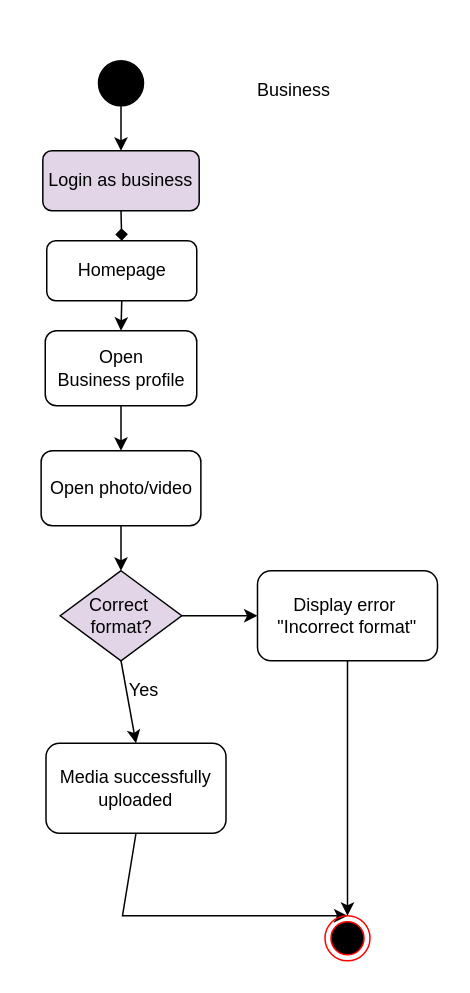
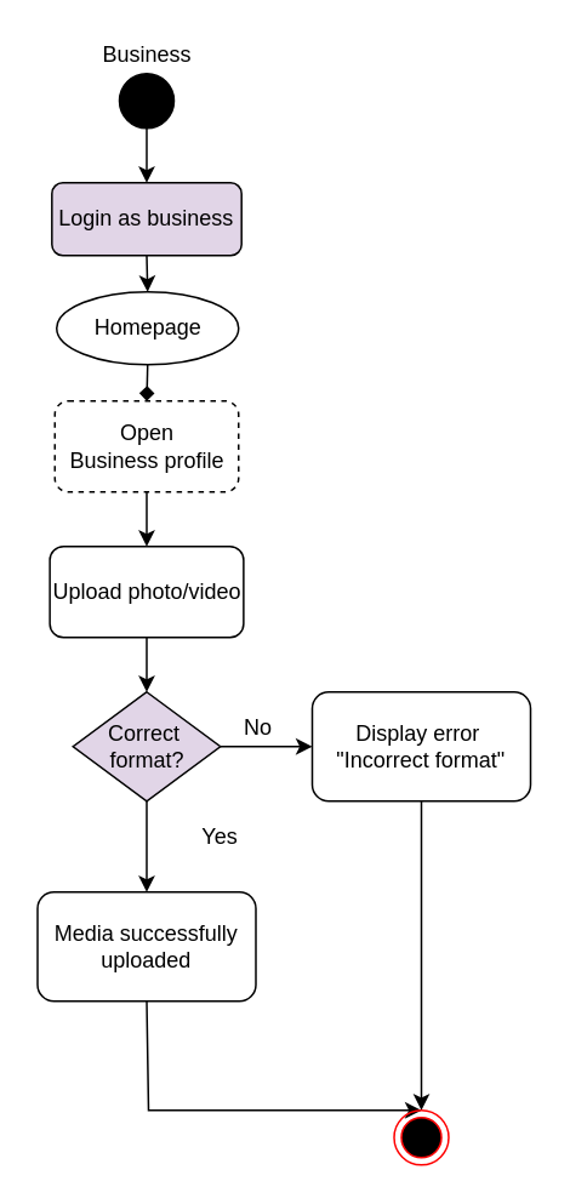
- <mxCell id="18" value="&lt;span style=&quot;&quot;&gt;Business&lt;/span&gt;" style="text;html=1;align=center;verticalAlign=middle;resizable=0;points=[];autosize=1;strokeColor=none;fillColor=none;" parent="1" vertex="1"><mxGeometry x="165" y="50" width="60" height="20" as="geometry" /></mxCell>
+ <mxCell id="18" value="&lt;span style=&quot;&quot;&gt;Business&lt;/span&gt;" style="text;html=1;align=center;verticalAlign=middle;resizable=0;points=[];autosize=1;strokeColor=none;fillColor=none;" parent="1" vertex="1"><mxGeometry x="50" y="20" width="60" height="20" as="geometry" /></mxCell>
- <mxCell id="19" style="edgeStyle=orthogonalEdgeStyle;rounded=0;orthogonalLoop=1;jettySize=auto;html=1;exitX=0.5;exitY=1;exitDx=0;exitDy=0;entryX=0.5;entryY=0;entryDx=0;entryDy=0;endArrow=diamond;" edge="1" parent="1" source="20" target="22"><mxGeometry relative="1" as="geometry" /></mxCell>
+ <mxCell id="19" style="edgeStyle=orthogonalEdgeStyle;rounded=0;orthogonalLoop=1;jettySize=auto;html=1;exitX=0.5;exitY=1;exitDx=0;exitDy=0;entryX=0.5;entryY=0;entryDx=0;entryDy=0;" edge="1" parent="1" source="20" target="22"><mxGeometry relative="1" as="geometry" /></mxCell>
- <mxCell id="22" value="Homepage" style="rounded=1;whiteSpace=wrap;html=1;" vertex="1" parent="1"><mxGeometry x="30.5" y="160" width="100" height="40" as="geometry" /></mxCell>
+ <mxCell id="22" value="Homepage" style="ellipse;whiteSpace=wrap;html=1;" vertex="1" parent="1"><mxGeometry x="30.5" y="160" width="100" height="40" as="geometry" /></mxCell>
- <mxCell id="21" style="edgeStyle=orthogonalEdgeStyle;rounded=0;orthogonalLoop=1;jettySize=auto;html=1;exitX=0.5;exitY=1;exitDx=0;exitDy=0;entryX=0.5;entryY=0;entryDx=0;entryDy=0;" edge="1" parent="1" source="22" target="4"><mxGeometry relative="1" as="geometry" /></mxCell>
+ <mxCell id="21" style="edgeStyle=orthogonalEdgeStyle;rounded=0;orthogonalLoop=1;jettySize=auto;html=1;exitX=0.5;exitY=1;exitDx=0;exitDy=0;entryX=0.5;entryY=0;entryDx=0;entryDy=0;endArrow=diamond;" edge="1" parent="1" source="22" target="4"><mxGeometry relative="1" as="geometry" /></mxCell>
- <mxCell id="4" value="Open&lt;br&gt;Business profile" style="rounded=1;whiteSpace=wrap;html=1;fillColor=#FFFFFF;" parent="1" vertex="1"><mxGeometry x="29.5" y="220" width="101" height="50" as="geometry" /></mxCell>
+ <mxCell id="4" value="Open&lt;br&gt;Business profile" style="rounded=1;whiteSpace=wrap;html=1;fillColor=#FFFFFF;dashed=1;" parent="1" vertex="1"><mxGeometry x="29.5" y="220" width="101" height="50" as="geometry" /></mxCell>
- <mxCell id="6" value="Open photo/video" style="rounded=1;whiteSpace=wrap;html=1;fillColor=#FFFFFF;" parent="1" vertex="1"><mxGeometry x="26.75" y="300" width="106.5" height="50" as="geometry" /></mxCell>
+ <mxCell id="6" value="Upload photo/video" style="rounded=1;whiteSpace=wrap;html=1;fillColor=#FFFFFF;" parent="1" vertex="1"><mxGeometry x="26.75" y="300" width="106.5" height="50" as="geometry" /></mxCell>
+ <mxCell id="16" value="No" style="text;html=1;align=center;verticalAlign=middle;resizable=0;points=[];autosize=1;strokeColor=none;fillColor=none;" parent="1" vertex="1"><mxGeometry x="126" y="390" width="30" height="20" as="geometry" /></mxCell>
- <mxCell id="17" value="Yes" style="text;html=1;align=center;verticalAlign=middle;resizable=0;points=[];autosize=1;strokeColor=none;fillColor=none;" parent="1" vertex="1"><mxGeometry x="75" y="450" width="40" height="20" as="geometry" /></mxCell>
+ <mxCell id="17" value="Yes" style="text;html=1;align=center;verticalAlign=middle;resizable=0;points=[];autosize=1;strokeColor=none;fillColor=none;" parent="1" vertex="1"><mxGeometry x="100" y="450" width="40" height="20" as="geometry" /></mxCell>
- <mxCell id="12" value="Media successfully uploaded" style="rounded=1;whiteSpace=wrap;html=1;fillColor=#FFFFFF;" parent="1" vertex="1"><mxGeometry x="30" y="495" width="120" height="60" as="geometry" /></mxCell>
+ <mxCell id="12" value="Media successfully uploaded" style="rounded=1;whiteSpace=wrap;html=1;fillColor=#FFFFFF;" parent="1" vertex="1"><mxGeometry x="20" y="490" width="120" height="60" as="geometry" /></mxCell>
